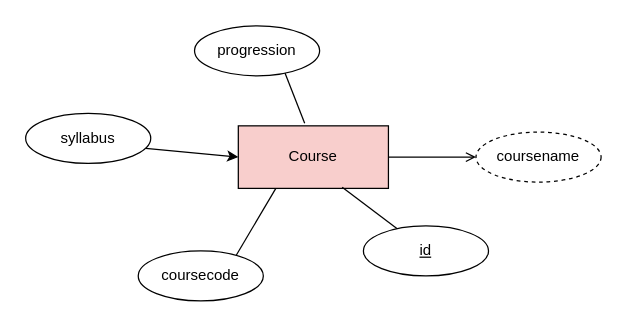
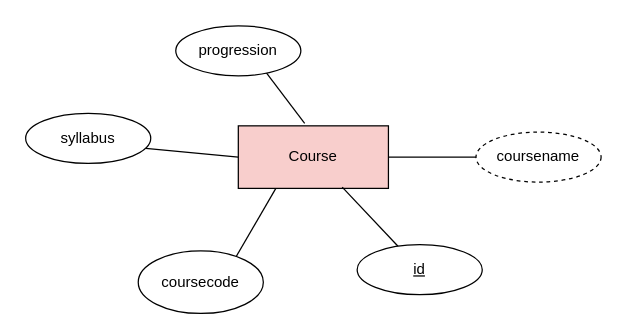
- <mxCell id="12" value="progression" style="ellipse;whiteSpace=wrap;html=1;align=center;" vertex="1" parent="1"><mxGeometry x="155" y="20" width="100" height="40" as="geometry" /></mxCell>
+ <mxCell id="12" value="progression" style="ellipse;whiteSpace=wrap;html=1;align=center;" vertex="1" parent="1"><mxGeometry x="140" y="20" width="100" height="40" as="geometry" /></mxCell>
- <mxCell id="9" value="" style="endArrow=classic;html=1;rounded=0;entryX=0;entryY=0.5;entryDx=0;entryDy=0;exitX=0.96;exitY=0.7;exitDx=0;exitDy=0;exitPerimeter=0;" edge="1" parent="1" source="10" target="2"><mxGeometry relative="1" as="geometry"><mxPoint x="100" y="120" as="sourcePoint" /><mxPoint x="390" y="160" as="targetPoint" /></mxGeometry></mxCell>
+ <mxCell id="9" value="" style="endArrow=none;html=1;rounded=0;entryX=0;entryY=0.5;entryDx=0;entryDy=0;exitX=0.96;exitY=0.7;exitDx=0;exitDy=0;exitPerimeter=0;" edge="1" parent="1" source="10" target="2"><mxGeometry relative="1" as="geometry"><mxPoint x="100" y="120" as="sourcePoint" /><mxPoint x="390" y="160" as="targetPoint" /></mxGeometry></mxCell>
- <mxCell id="3" value="" style="endArrow=open;html=1;rounded=0;exitX=1;exitY=0.5;exitDx=0;exitDy=0;" edge="1" parent="1" source="2" target="4"><mxGeometry relative="1" as="geometry"><mxPoint x="230" y="160" as="sourcePoint" /><mxPoint x="400" y="125" as="targetPoint" /></mxGeometry></mxCell>
+ <mxCell id="3" value="" style="endArrow=none;html=1;rounded=0;exitX=1;exitY=0.5;exitDx=0;exitDy=0;" edge="1" parent="1" source="2" target="4"><mxGeometry relative="1" as="geometry"><mxPoint x="230" y="160" as="sourcePoint" /><mxPoint x="400" y="125" as="targetPoint" /></mxGeometry></mxCell>
- <mxCell id="6" value="id" style="ellipse;whiteSpace=wrap;html=1;align=center;fontStyle=4;" vertex="1" parent="1"><mxGeometry x="290" y="180" width="100" height="40" as="geometry" /></mxCell>
+ <mxCell id="6" value="id" style="ellipse;whiteSpace=wrap;html=1;align=center;fontStyle=4;" vertex="1" parent="1"><mxGeometry x="285" y="195" width="100" height="40" as="geometry" /></mxCell>
- <mxCell id="8" value="coursecode" style="ellipse;whiteSpace=wrap;html=1;align=center;" vertex="1" parent="1"><mxGeometry x="110" y="200" width="100" height="40" as="geometry" /></mxCell>
+ <mxCell id="8" value="coursecode" style="ellipse;whiteSpace=wrap;html=1;align=center;" vertex="1" parent="1"><mxGeometry x="110" y="200" width="100" height="50" as="geometry" /></mxCell>
